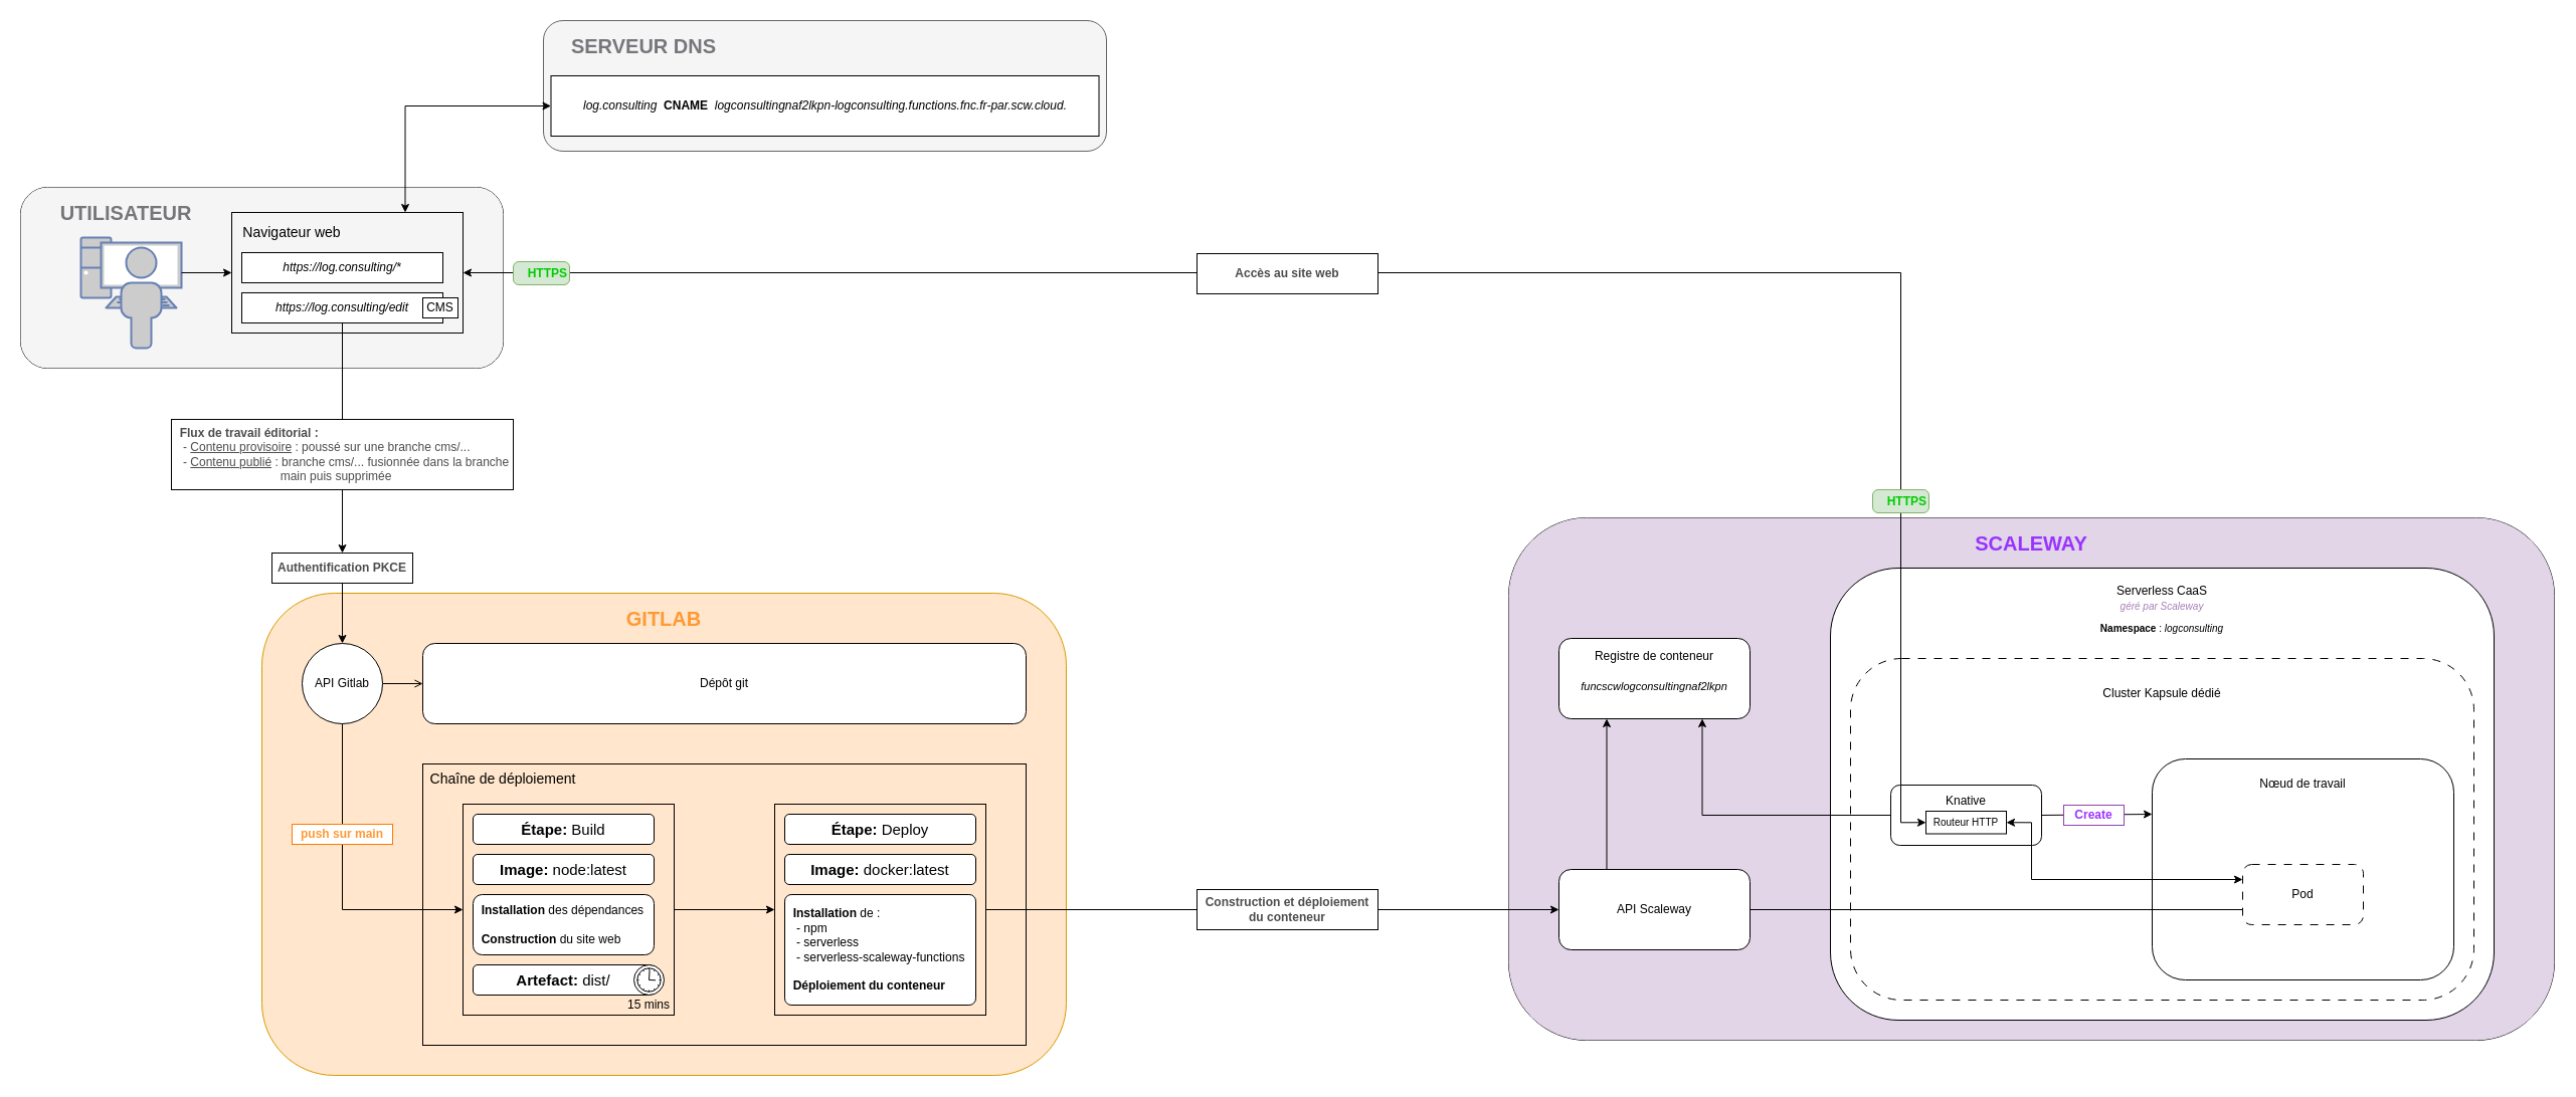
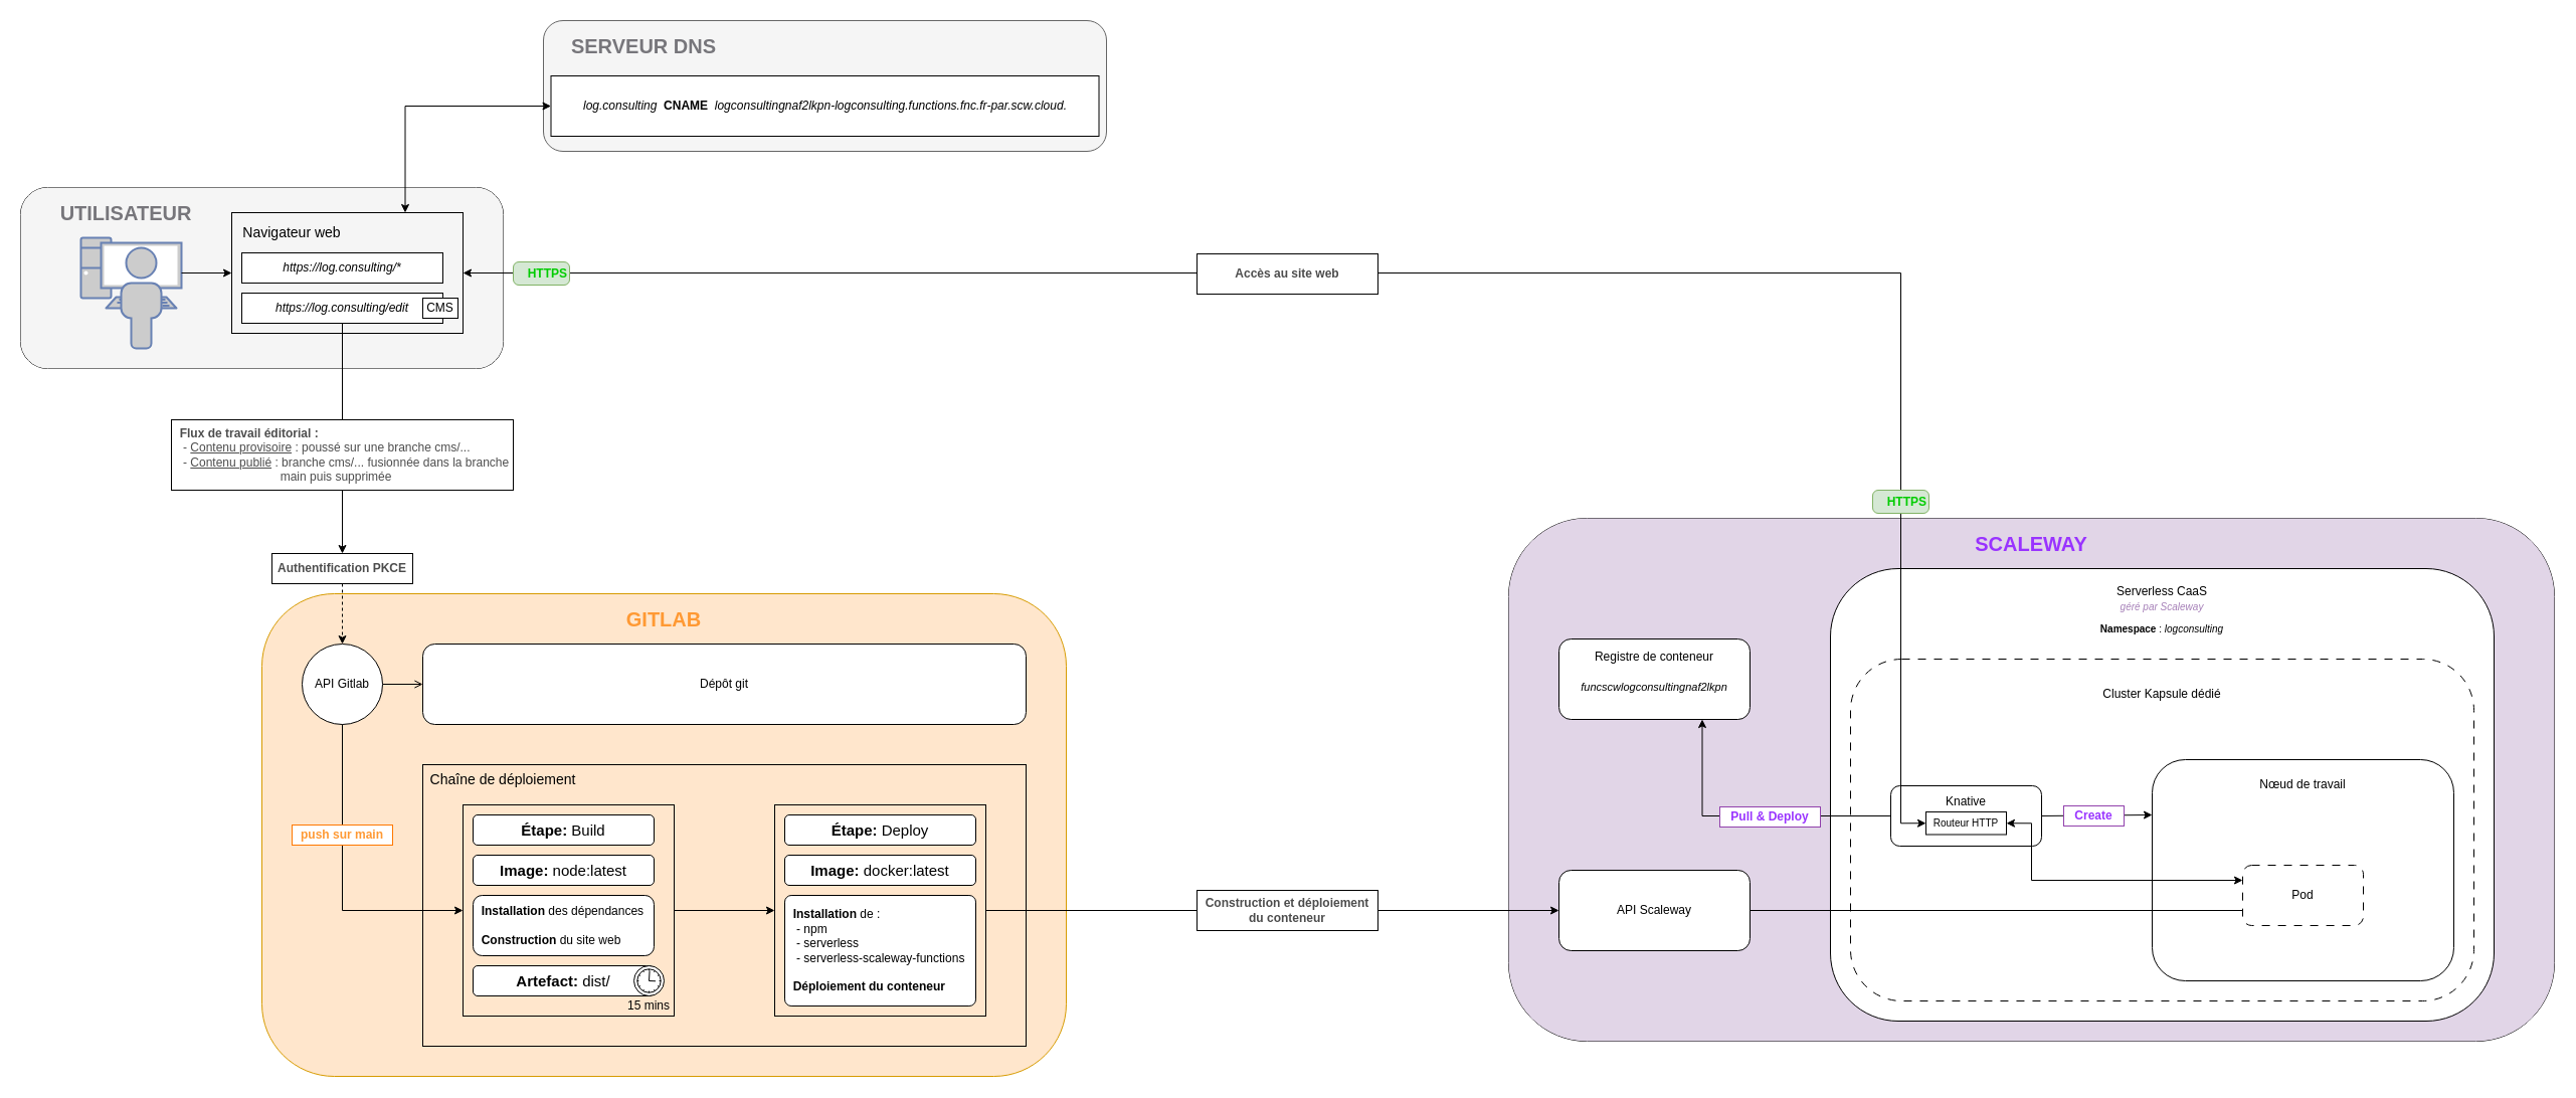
- <mxCell id="41" style="edgeStyle=orthogonalEdgeStyle;rounded=0;orthogonalLoop=1;jettySize=auto;html=1;exitX=0.5;exitY=1;exitDx=0;exitDy=0;entryX=0.5;entryY=0;entryDx=0;entryDy=0;" parent="1" source="42" target="5" edge="1"><mxGeometry relative="1" as="geometry" /></mxCell>
+ <mxCell id="41" style="edgeStyle=orthogonalEdgeStyle;rounded=0;orthogonalLoop=1;jettySize=auto;html=1;exitX=0.5;exitY=1;exitDx=0;exitDy=0;entryX=0.5;entryY=0;entryDx=0;entryDy=0;dashed=1;" parent="1" source="42" target="5" edge="1"><mxGeometry relative="1" as="geometry" /></mxCell>
- <mxCell id="64" value="" style="endArrow=classic;html=1;rounded=0;entryX=0.25;entryY=1;entryDx=0;entryDy=0;exitX=0.25;exitY=0;exitDx=0;exitDy=0;movable=1;resizable=1;rotatable=1;deletable=1;editable=1;locked=0;connectable=1;" parent="48" source="63" target="61" edge="1"><mxGeometry width="50" height="50" relative="1" as="geometry"><mxPoint x="80" y="330" as="sourcePoint" /><mxPoint x="130" y="280" as="targetPoint" /></mxGeometry></mxCell>
+ <mxCell id="66" value="&lt;div&gt;&lt;b&gt;&lt;font color=&quot;#9933ff&quot;&gt;Pull &amp;amp; Deploy&lt;br&gt;&lt;/font&gt;&lt;/b&gt;&lt;/div&gt;" style="rounded=0;whiteSpace=wrap;html=1;strokeColor=#9141ac;movable=1;resizable=1;rotatable=1;deletable=1;editable=1;locked=0;connectable=1;" parent="48" vertex="1"><mxGeometry x="210" y="287" width="100" height="20" as="geometry" /></mxCell>
